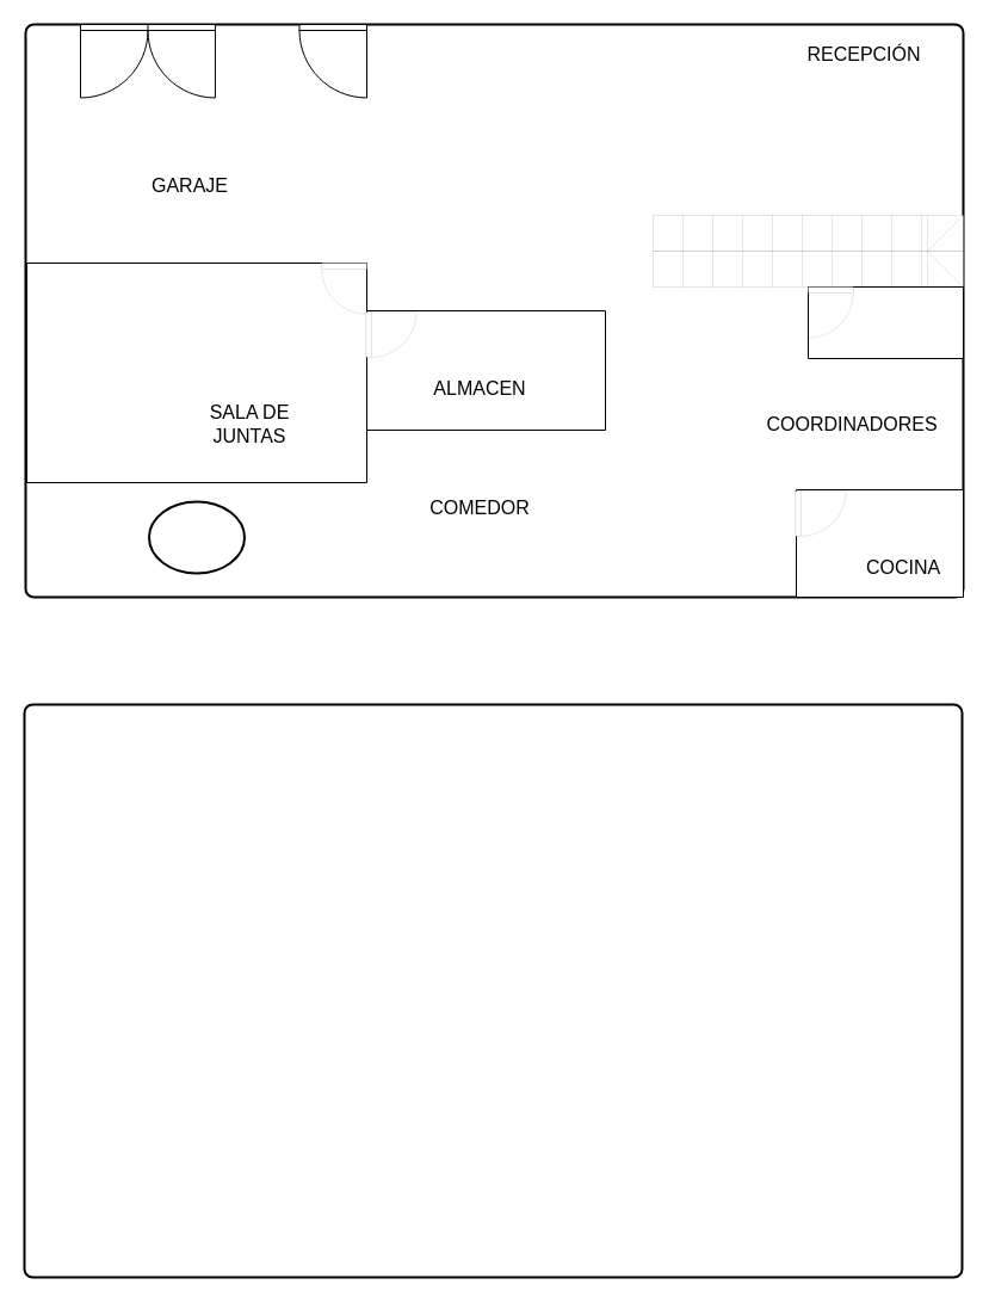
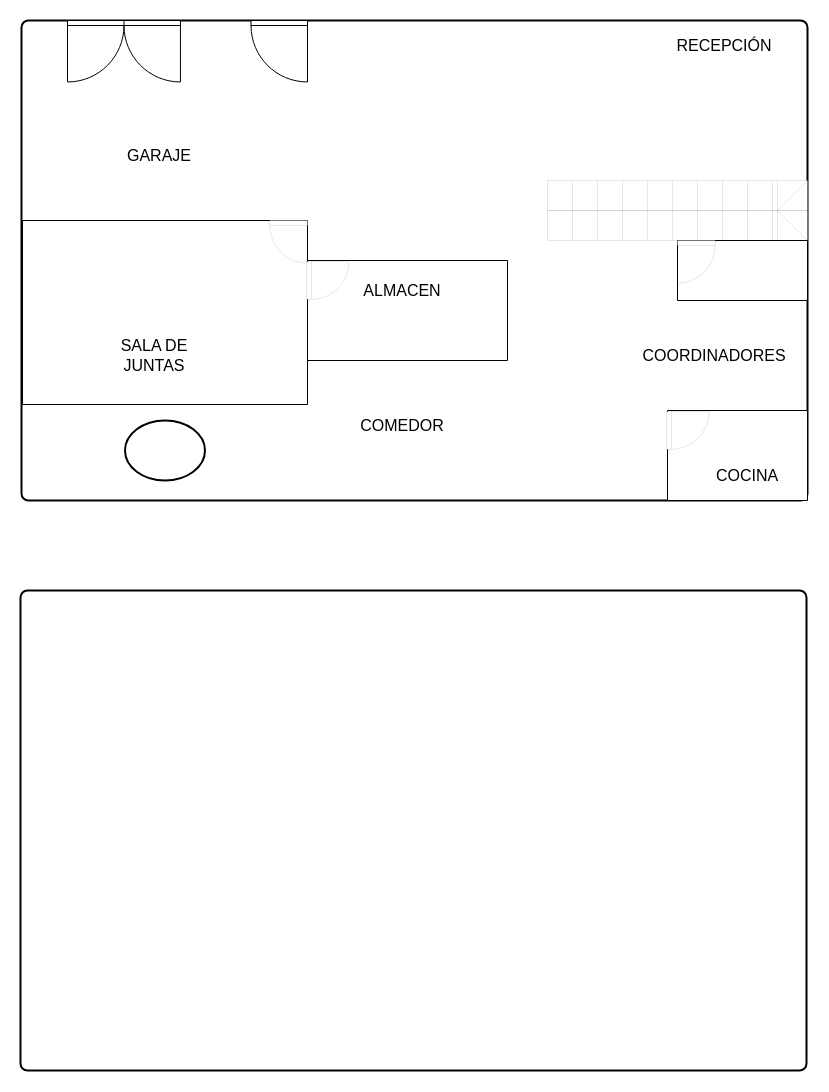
- <mxCell id="13" value="ALMACEN" style="text;html=1;strokeColor=none;fillColor=none;align=center;verticalAlign=middle;whiteSpace=wrap;rounded=0;shadow=0;sketch=0;fontSize=16;" vertex="1" parent="1"><mxGeometry x="355.23" y="310" width="93.53" height="30" as="geometry" /></mxCell>
+ <mxCell id="13" value="ALMACEN" style="text;html=1;strokeColor=none;fillColor=none;align=center;verticalAlign=middle;whiteSpace=wrap;rounded=0;shadow=0;sketch=0;fontSize=16;" vertex="1" parent="1"><mxGeometry x="355.23" y="275" width="93.53" height="30" as="geometry" /></mxCell>
- <mxCell id="11" value="SALA DE&lt;br style=&quot;font-size: 16px;&quot;&gt;JUNTAS" style="text;html=1;strokeColor=none;fillColor=none;align=center;verticalAlign=middle;whiteSpace=wrap;rounded=0;shadow=0;sketch=0;fontSize=16;" vertex="1" parent="1"><mxGeometry x="162" y="340" width="93.53" height="30" as="geometry" /></mxCell>
+ <mxCell id="11" value="SALA DE&lt;br style=&quot;font-size: 16px;&quot;&gt;JUNTAS" style="text;html=1;strokeColor=none;fillColor=none;align=center;verticalAlign=middle;whiteSpace=wrap;rounded=0;shadow=0;sketch=0;fontSize=16;" vertex="1" parent="1"><mxGeometry x="107" y="340" width="93.53" height="30" as="geometry" /></mxCell>
- <mxCell id="15" value="COCINA" style="text;html=1;strokeColor=none;fillColor=none;align=center;verticalAlign=middle;whiteSpace=wrap;rounded=0;shadow=0;sketch=0;fontSize=16;" vertex="1" parent="1"><mxGeometry x="710.23" y="460" width="93.53" height="30" as="geometry" /></mxCell>
+ <mxCell id="15" value="COCINA" style="text;html=1;strokeColor=none;fillColor=none;align=center;verticalAlign=middle;whiteSpace=wrap;rounded=0;shadow=0;sketch=0;fontSize=16;" vertex="1" parent="1"><mxGeometry x="700.23" y="460" width="93.53" height="30" as="geometry" /></mxCell>
